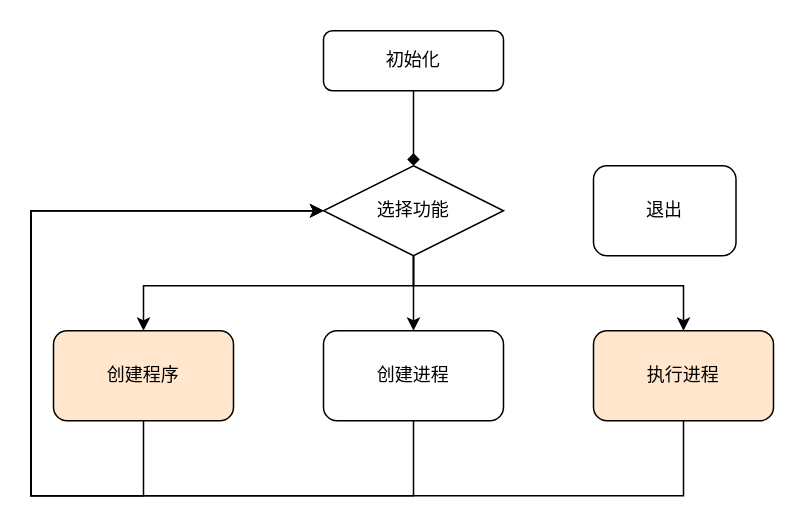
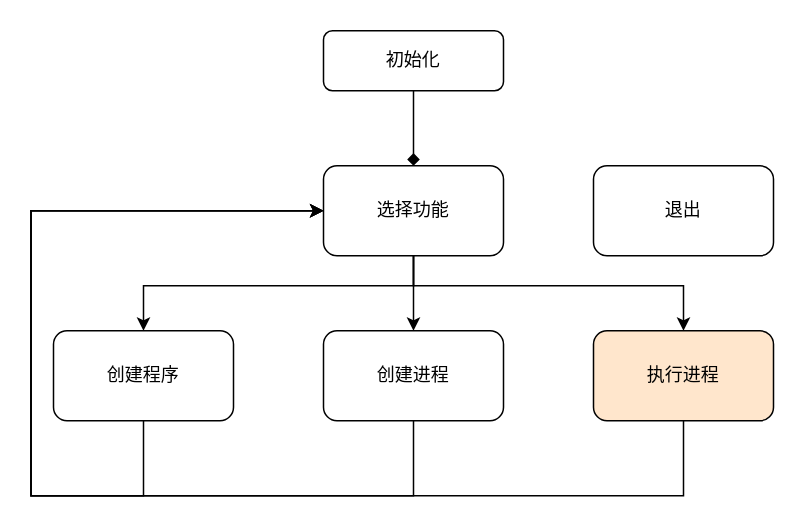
- <mxCell id="7" value="选择功能" style="rhombus;whiteSpace=wrap;html=1;" vertex="1" parent="1"><mxGeometry x="215" y="110" width="120" height="60" as="geometry" /></mxCell>
+ <mxCell id="7" value="选择功能" style="rounded=1;whiteSpace=wrap;html=1;" vertex="1" parent="1"><mxGeometry x="215" y="110" width="120" height="60" as="geometry" /></mxCell>
- <mxCell id="14" value="退出" style="rounded=1;whiteSpace=wrap;html=1;" vertex="1" parent="1"><mxGeometry x="395" y="110" width="95" height="60" as="geometry" /></mxCell>
+ <mxCell id="14" value="退出" style="rounded=1;whiteSpace=wrap;html=1;" vertex="1" parent="1"><mxGeometry x="395" y="110" width="120" height="60" as="geometry" /></mxCell>
- <mxCell id="9" value="创建程序" style="rounded=1;whiteSpace=wrap;html=1;fillColor=#ffe6cc;" vertex="1" parent="1"><mxGeometry x="35" y="220" width="120" height="60" as="geometry" /></mxCell>
+ <mxCell id="9" value="创建程序" style="rounded=1;whiteSpace=wrap;html=1;" vertex="1" parent="1"><mxGeometry x="35" y="220" width="120" height="60" as="geometry" /></mxCell>
